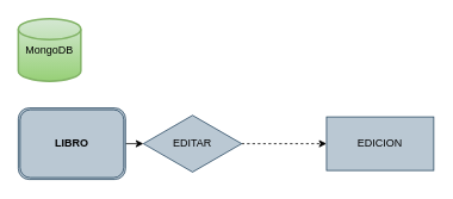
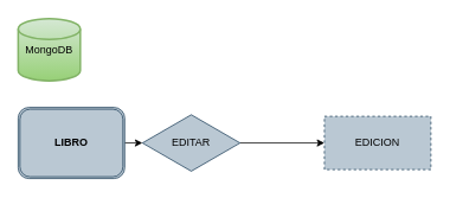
- <mxCell id="5" value="" style="edgeStyle=none;html=1;dashed=1;" edge="1" parent="1" source="6" target="7"><mxGeometry relative="1" as="geometry" /></mxCell>
+ <mxCell id="5" value="" style="edgeStyle=none;html=1;" edge="1" parent="1" source="6" target="7"><mxGeometry relative="1" as="geometry" /></mxCell>
- <mxCell id="7" value="&lt;font color=&quot;#000000&quot;&gt;EDICION&lt;/font&gt;" style="whiteSpace=wrap;html=1;fillColor=#bac8d3;strokeColor=#23445d;" vertex="1" parent="1"><mxGeometry x="365" y="130" width="120" height="60" as="geometry" /></mxCell>
+ <mxCell id="7" value="&lt;font color=&quot;#000000&quot;&gt;EDICION&lt;/font&gt;" style="whiteSpace=wrap;html=1;fillColor=#bac8d3;strokeColor=#23445d;dashed=1;" vertex="1" parent="1"><mxGeometry x="365" y="130" width="120" height="60" as="geometry" /></mxCell>
